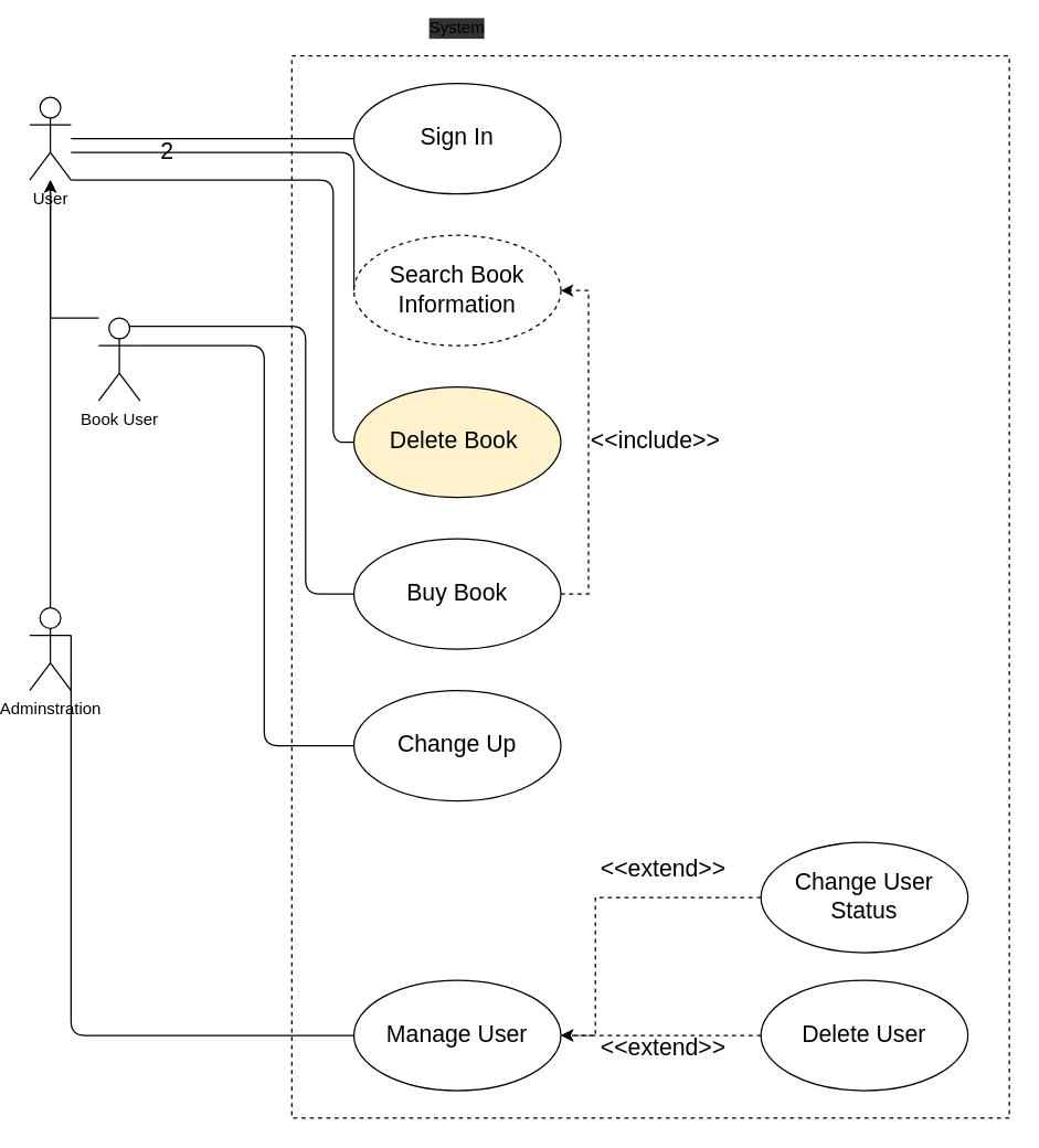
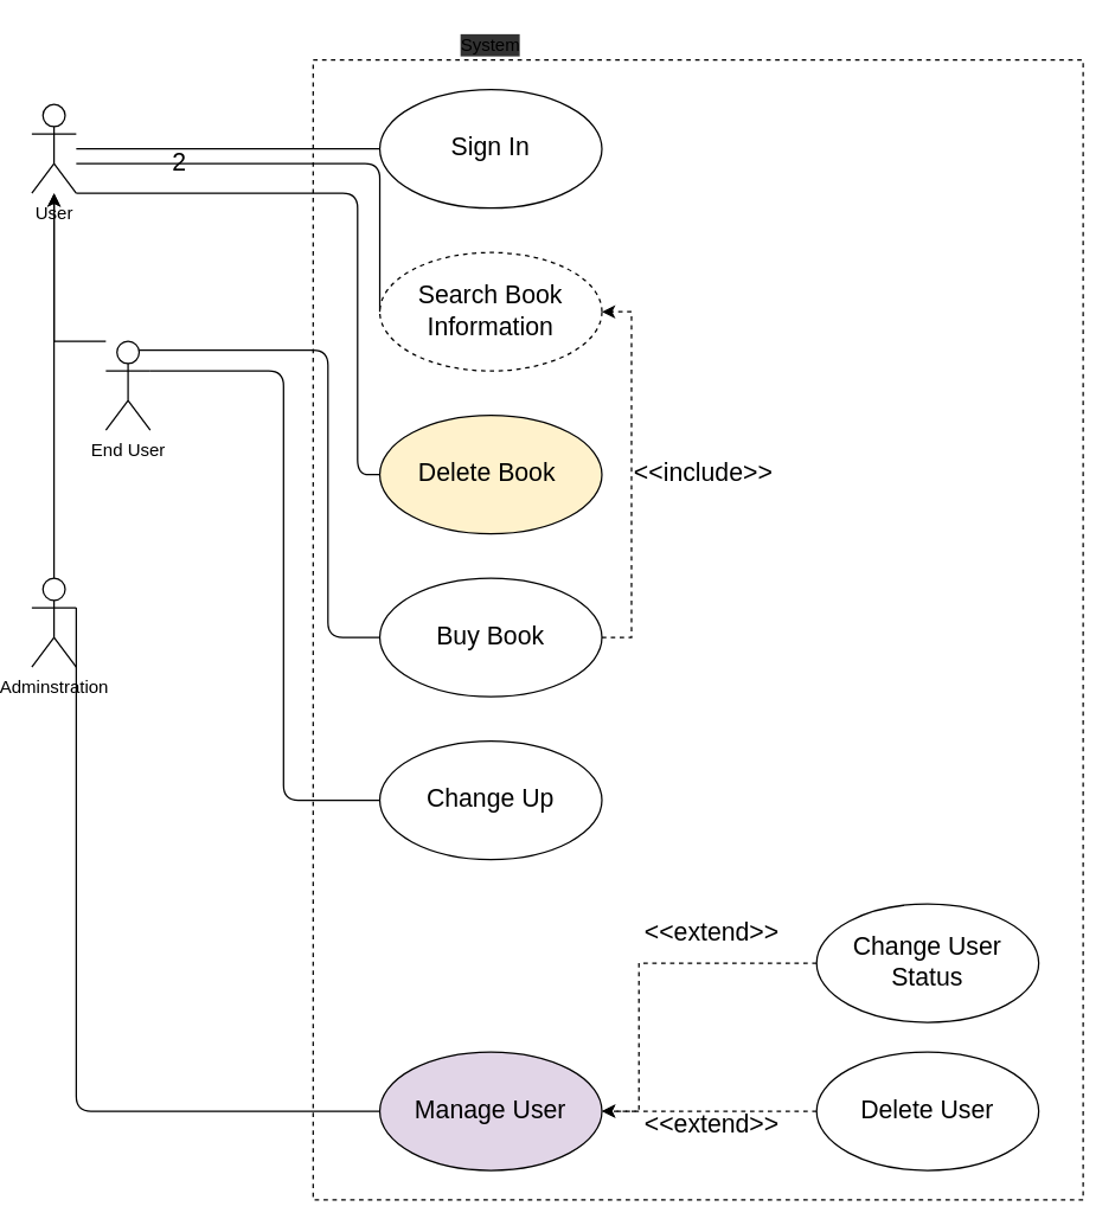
- <mxCell id="8" value="System" style="text;html=1;strokeColor=none;fillColor=none;align=center;verticalAlign=middle;whiteSpace=wrap;rounded=0;labelBackgroundColor=#333333;" vertex="1" parent="1"><mxGeometry x="310" y="10" width="40" height="20" as="geometry" /></mxCell>
+ <mxCell id="8" value="System" style="text;html=1;strokeColor=none;fillColor=none;align=center;verticalAlign=middle;whiteSpace=wrap;rounded=0;labelBackgroundColor=#333333;" vertex="1" parent="1"><mxGeometry x="310" y="20" width="40" height="20" as="geometry" /></mxCell>
- <mxCell id="4" value="Book User" style="shape=umlActor;verticalLabelPosition=bottom;labelBackgroundColor=none;verticalAlign=top;html=1;outlineConnect=0;fontStyle=0" vertex="1" parent="1"><mxGeometry x="70" y="230" width="30" height="60" as="geometry" /></mxCell>
+ <mxCell id="4" value="End User" style="shape=umlActor;verticalLabelPosition=bottom;labelBackgroundColor=none;verticalAlign=top;html=1;outlineConnect=0;fontStyle=0" vertex="1" parent="1"><mxGeometry x="70" y="230" width="30" height="60" as="geometry" /></mxCell>
- <mxCell id="7" value="Adminstration" style="shape=umlActor;verticalLabelPosition=bottom;labelBackgroundColor=none;verticalAlign=top;html=1;outlineConnect=0;fontStyle=0" vertex="1" parent="1"><mxGeometry x="20" y="440" width="30" height="60" as="geometry" /></mxCell>
+ <mxCell id="7" value="Adminstration" style="shape=umlActor;verticalLabelPosition=bottom;labelBackgroundColor=none;verticalAlign=top;html=1;outlineConnect=0;fontStyle=0" vertex="1" parent="1"><mxGeometry x="20" y="390" width="30" height="60" as="geometry" /></mxCell>
- <mxCell id="15" value="Manage User" style="ellipse;whiteSpace=wrap;html=1;labelBackgroundColor=none;fontSize=17;labelBorderColor=none;" vertex="1" parent="1"><mxGeometry x="255" y="710" width="150" height="80" as="geometry" /></mxCell>
+ <mxCell id="15" value="Manage User" style="ellipse;whiteSpace=wrap;html=1;labelBackgroundColor=none;fontSize=17;labelBorderColor=none;fillColor=#e1d5e7;" vertex="1" parent="1"><mxGeometry x="255" y="710" width="150" height="80" as="geometry" /></mxCell>
